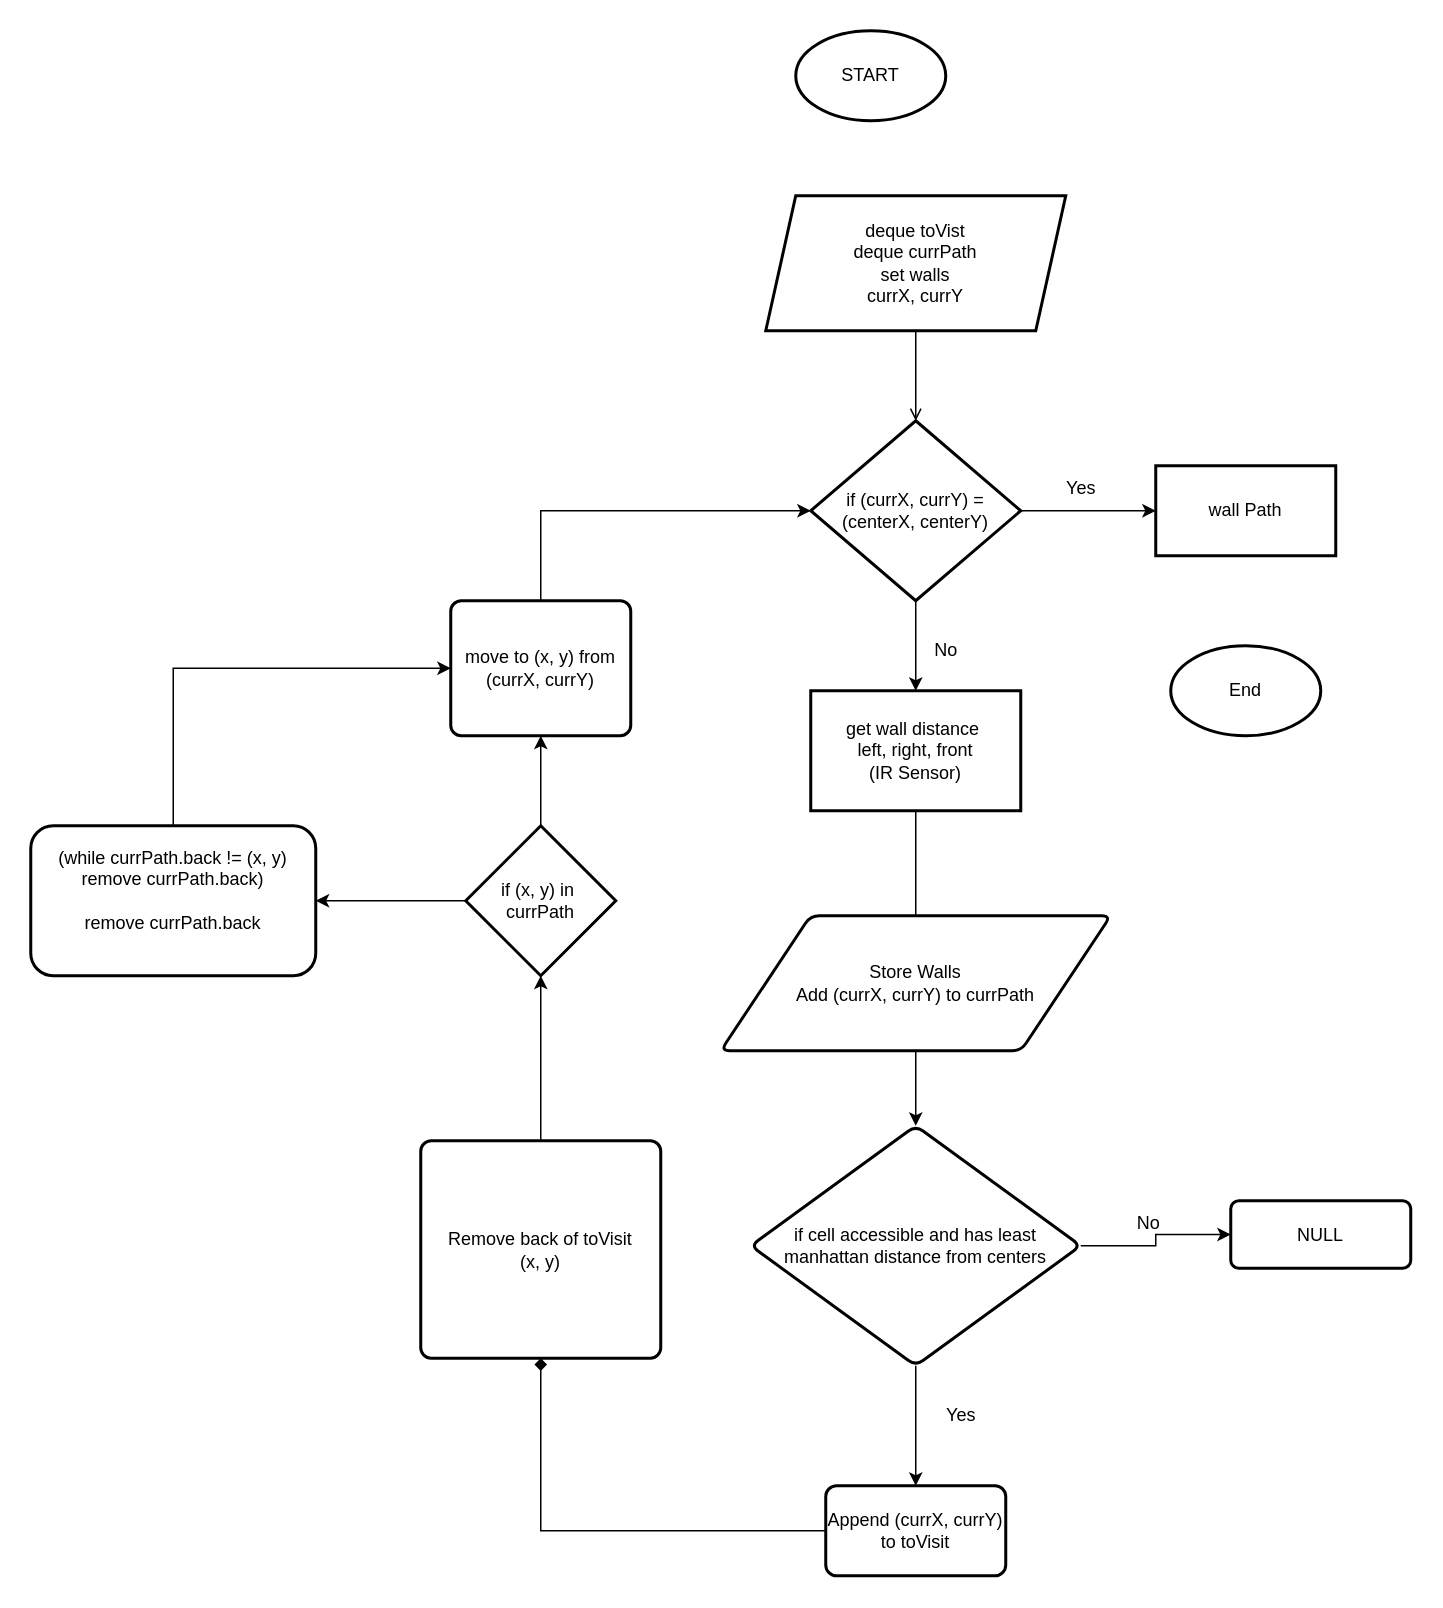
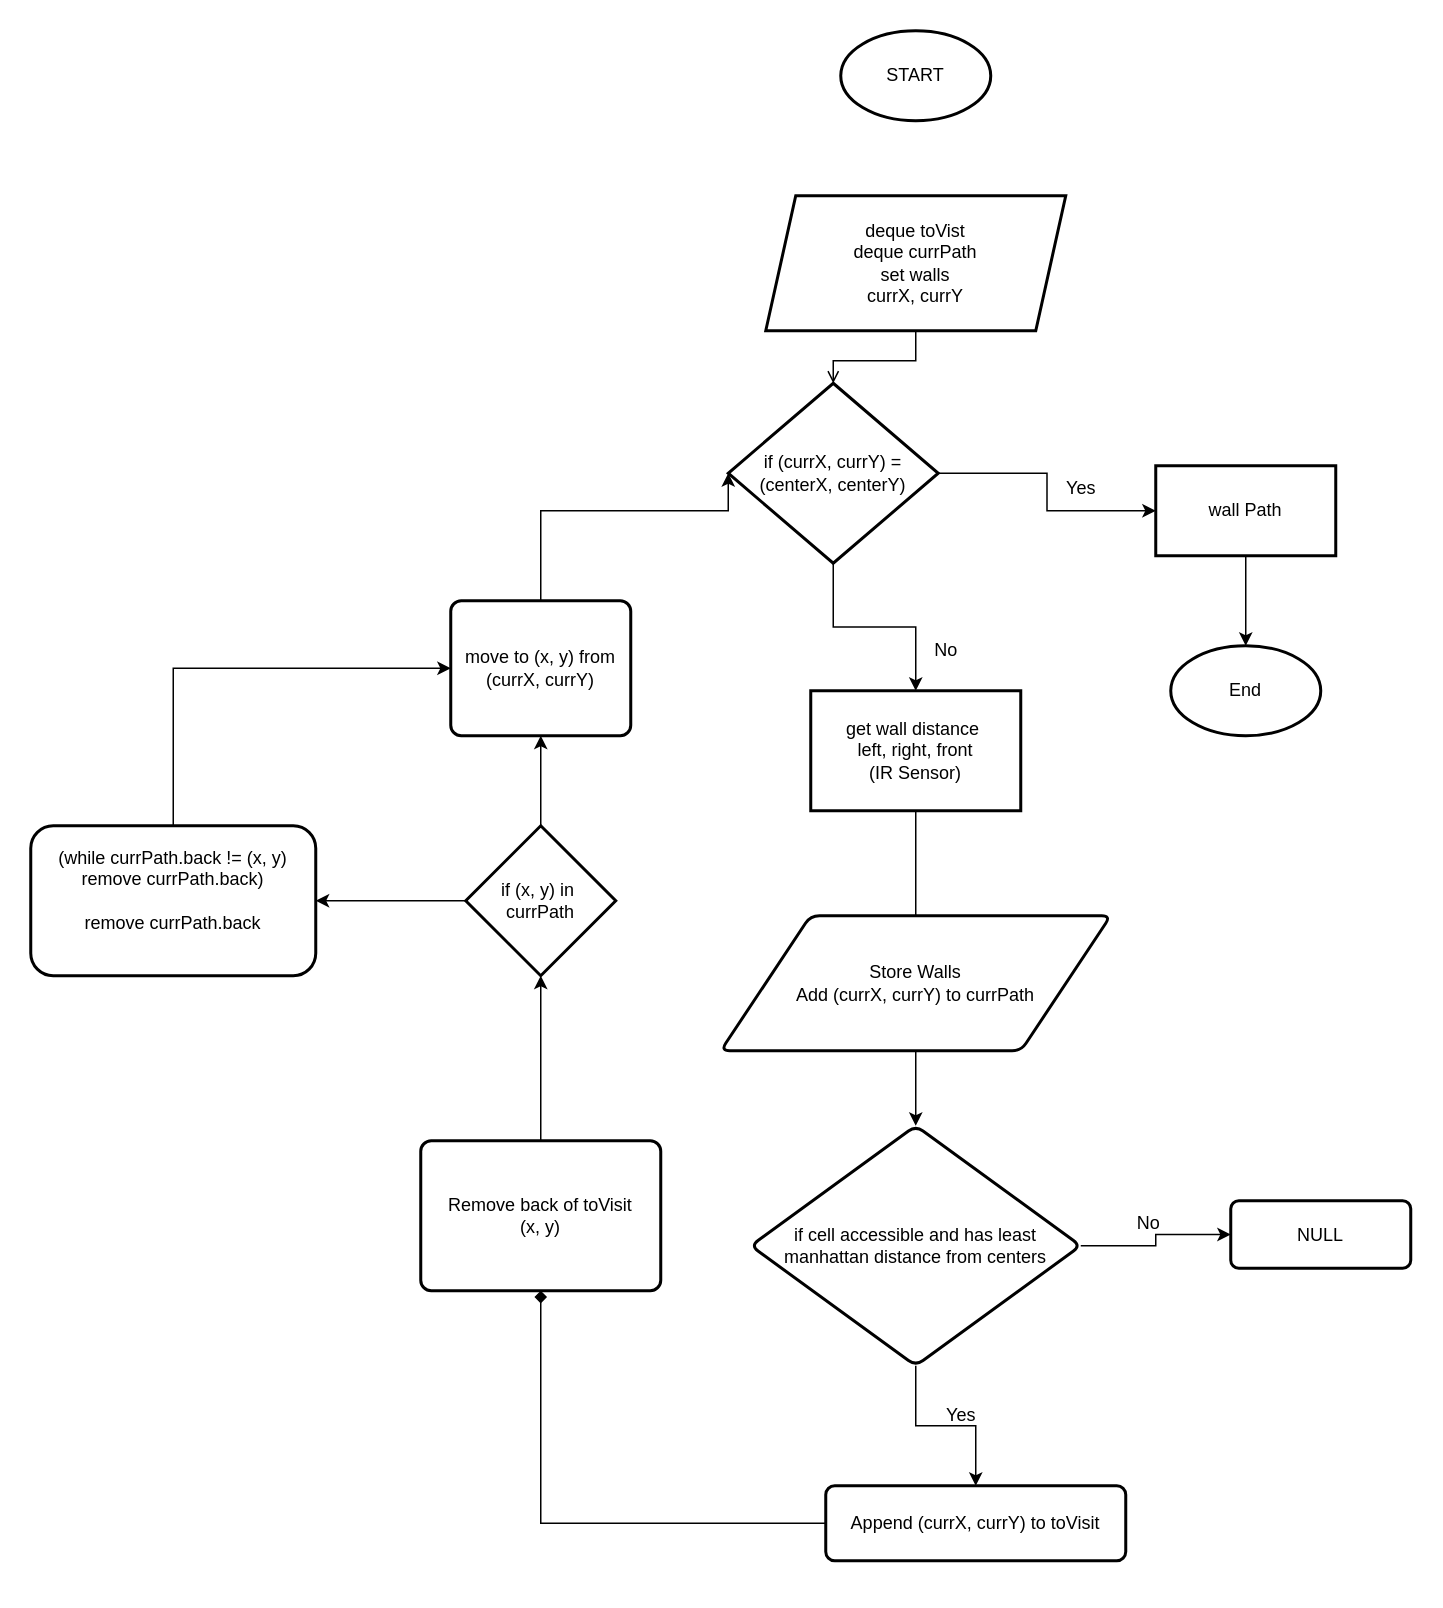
- <mxCell id="2" value="START" style="strokeWidth=2;html=1;shape=mxgraph.flowchart.start_1;whiteSpace=wrap;" vertex="1" parent="1"><mxGeometry x="530" y="20" width="100" height="60" as="geometry" /></mxCell>
+ <mxCell id="2" value="START" style="strokeWidth=2;html=1;shape=mxgraph.flowchart.start_1;whiteSpace=wrap;" vertex="1" parent="1"><mxGeometry y="20" width="100" height="60" as="geometry" x="560" /></mxCell>
- <mxCell id="7" value="if (currX, currY) = (centerX, centerY)" style="rhombus;whiteSpace=wrap;html=1;strokeWidth=2;" vertex="1" parent="1"><mxGeometry x="540" y="280" width="140" height="120" as="geometry" /></mxCell>
+ <mxCell id="7" value="if (currX, currY) = (centerX, centerY)" style="rhombus;whiteSpace=wrap;html=1;strokeWidth=2;" vertex="1" parent="1"><mxGeometry x="485" y="255" width="140" height="120" as="geometry" /></mxCell>
+ <mxCell id="8" value="" style="edgeStyle=orthogonalEdgeStyle;rounded=0;orthogonalLoop=1;jettySize=auto;html=1;" edge="1" parent="1" source="9" target="28"><mxGeometry relative="1" as="geometry" /></mxCell>
- <mxCell id="25" value="Remove back of toVisit&lt;div&gt;(x, y)&lt;/div&gt;" style="rounded=1;whiteSpace=wrap;html=1;absoluteArcSize=1;arcSize=14;strokeWidth=2;" vertex="1" parent="1"><mxGeometry x="280" y="760" width="160" height="145" as="geometry" /></mxCell>
+ <mxCell id="25" value="Remove back of toVisit&lt;div&gt;(x, y)&lt;/div&gt;" style="rounded=1;whiteSpace=wrap;html=1;absoluteArcSize=1;arcSize=14;strokeWidth=2;" vertex="1" parent="1"><mxGeometry x="280" y="760" width="160" height="100" as="geometry" /></mxCell>
- <mxCell id="22" value="Append (currX, currY) to toVisit" style="rounded=1;whiteSpace=wrap;html=1;strokeWidth=2;arcSize=12;" vertex="1" parent="1"><mxGeometry x="550" y="990" width="120" height="60" as="geometry" /></mxCell>
+ <mxCell id="22" value="Append (currX, currY) to toVisit" style="rounded=1;whiteSpace=wrap;html=1;strokeWidth=2;arcSize=12;" vertex="1" parent="1"><mxGeometry x="550" y="990" width="200" height="50" as="geometry" /></mxCell>
